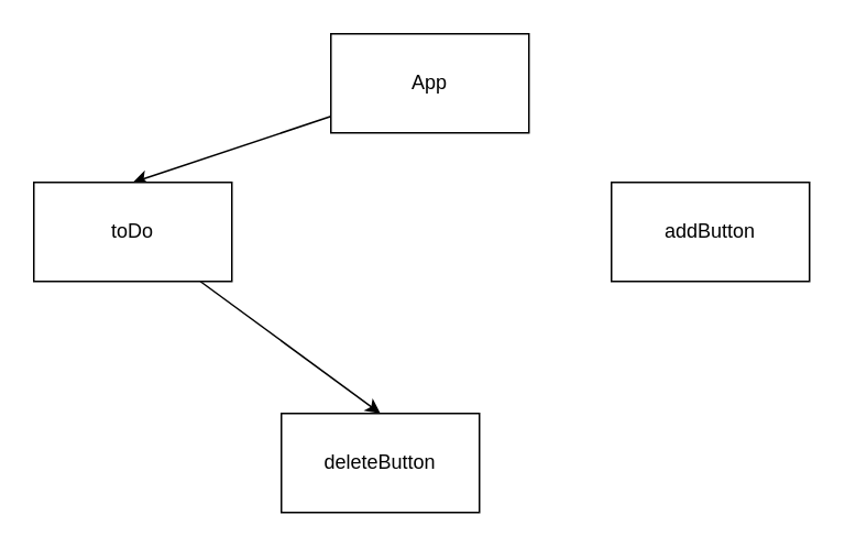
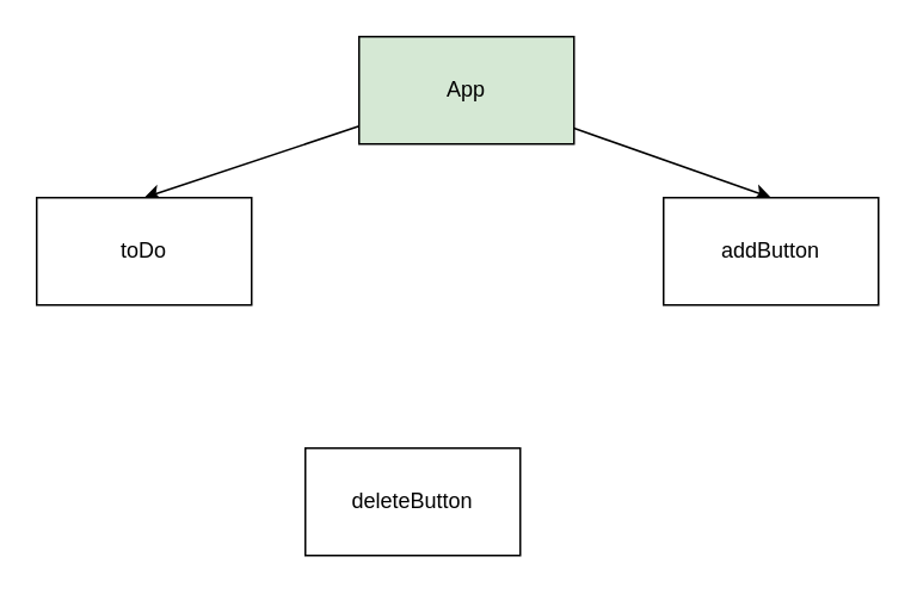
- <mxCell id="4" value="App" style="whiteSpace=wrap;html=1;" parent="1" vertex="1"><mxGeometry x="200" y="20" width="120" height="60" as="geometry" /></mxCell>
+ <mxCell id="4" value="App" style="whiteSpace=wrap;html=1;fillColor=#d5e8d4;" parent="1" vertex="1"><mxGeometry x="200" y="20" width="120" height="60" as="geometry" /></mxCell>
+ <mxCell id="2" style="edgeStyle=none;html=1;entryX=0.5;entryY=0;entryDx=0;entryDy=0;" parent="1" source="4" target="8" edge="1"><mxGeometry relative="1" as="geometry" /></mxCell>
- <mxCell id="5" style="edgeStyle=none;html=1;entryX=0.5;entryY=0;entryDx=0;entryDy=0;" parent="1" source="6" target="7" edge="1"><mxGeometry relative="1" as="geometry" /></mxCell>
